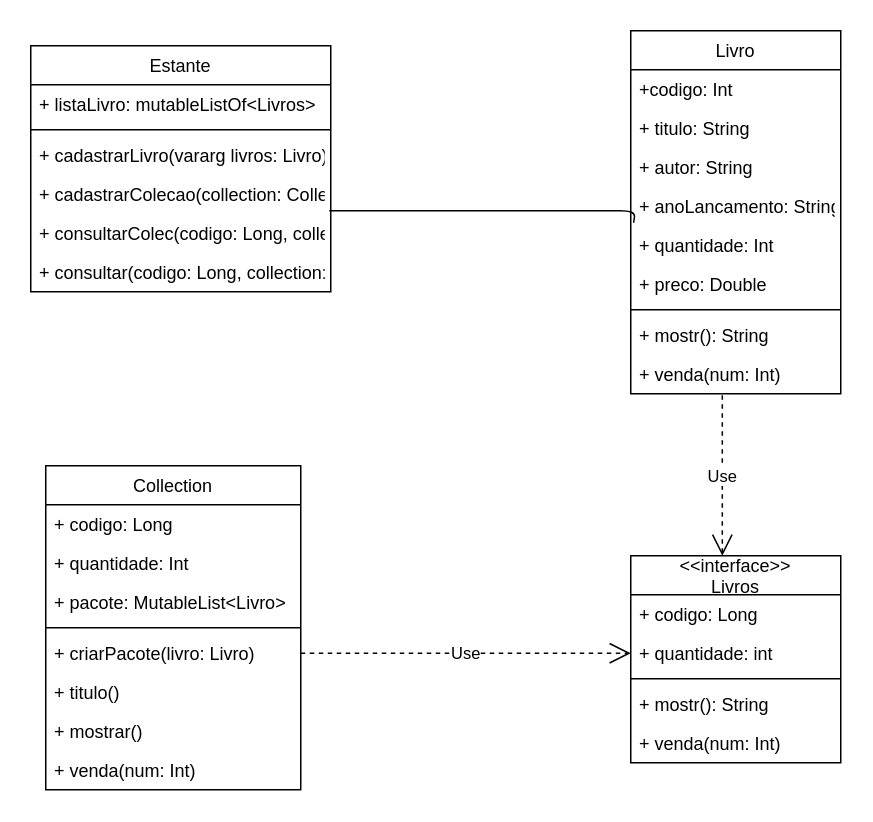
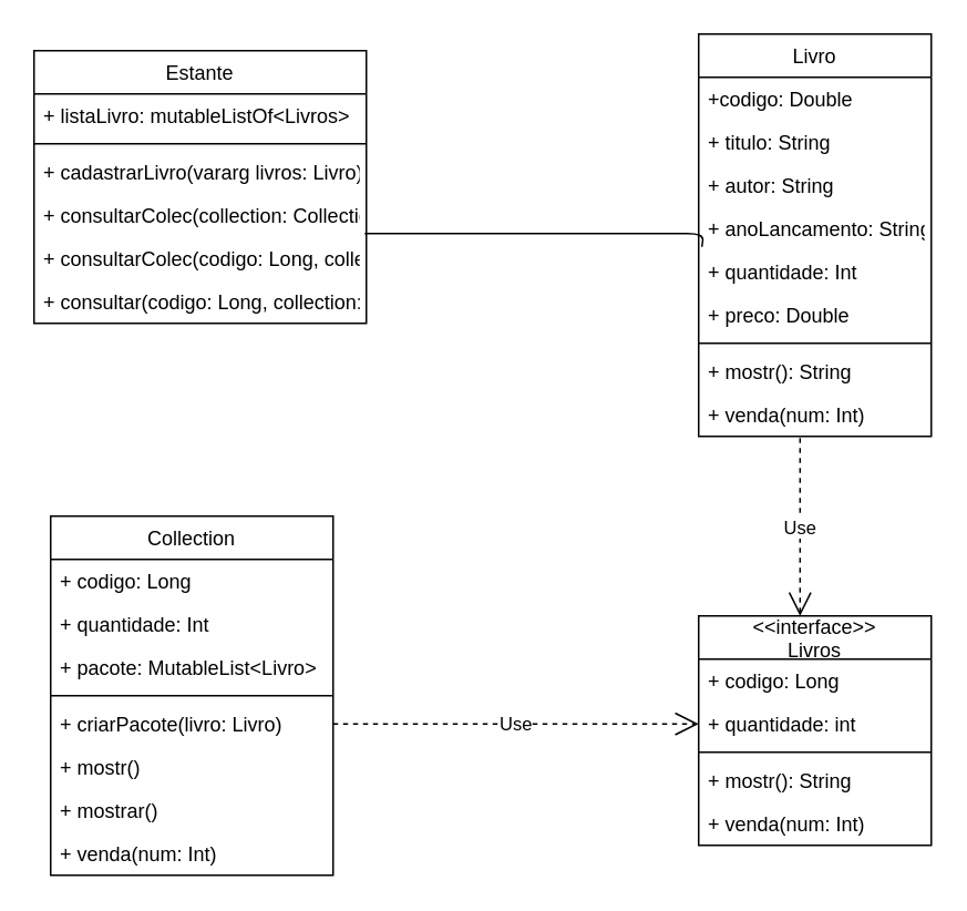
- <mxCell id="18" value="+codigo: Int" style="text;strokeColor=none;fillColor=none;align=left;verticalAlign=top;spacingLeft=4;spacingRight=4;overflow=hidden;rotatable=0;points=[[0,0.5],[1,0.5]];portConstraint=eastwest;" vertex="1" parent="17"><mxGeometry y="26" width="140" height="26" as="geometry" /></mxCell>
+ <mxCell id="18" value="+codigo: Double" style="text;strokeColor=none;fillColor=none;align=left;verticalAlign=top;spacingLeft=4;spacingRight=4;overflow=hidden;rotatable=0;points=[[0,0.5],[1,0.5]];portConstraint=eastwest;" vertex="1" parent="17"><mxGeometry y="26" width="140" height="26" as="geometry" /></mxCell>
- <mxCell id="8" value="+ cadastrarColecao(collection: Collection)" style="text;strokeColor=none;fillColor=none;align=left;verticalAlign=top;spacingLeft=4;spacingRight=4;overflow=hidden;rotatable=0;points=[[0,0.5],[1,0.5]];portConstraint=eastwest;" vertex="1" parent="4"><mxGeometry y="86" width="200" height="26" as="geometry" /></mxCell>
+ <mxCell id="8" value="+ consultarColec(collection: Collection)" style="text;strokeColor=none;fillColor=none;align=left;verticalAlign=top;spacingLeft=4;spacingRight=4;overflow=hidden;rotatable=0;points=[[0,0.5],[1,0.5]];portConstraint=eastwest;" vertex="1" parent="4"><mxGeometry y="86" width="200" height="26" as="geometry" /></mxCell>
- <mxCell id="34" value="+ titulo()" style="text;strokeColor=none;fillColor=none;align=left;verticalAlign=top;spacingLeft=4;spacingRight=4;overflow=hidden;rotatable=0;points=[[0,0.5],[1,0.5]];portConstraint=eastwest;" vertex="1" parent="28"><mxGeometry y="138" width="170" height="26" as="geometry" /></mxCell>
+ <mxCell id="34" value="+ mostr()" style="text;strokeColor=none;fillColor=none;align=left;verticalAlign=top;spacingLeft=4;spacingRight=4;overflow=hidden;rotatable=0;points=[[0,0.5],[1,0.5]];portConstraint=eastwest;" vertex="1" parent="28"><mxGeometry y="138" width="170" height="26" as="geometry" /></mxCell>
